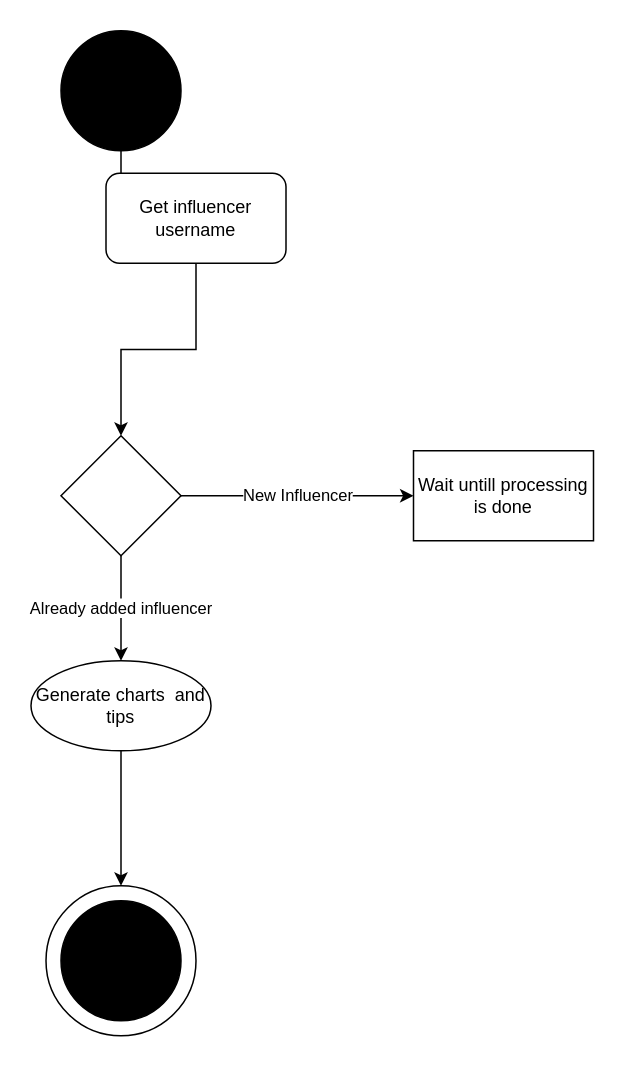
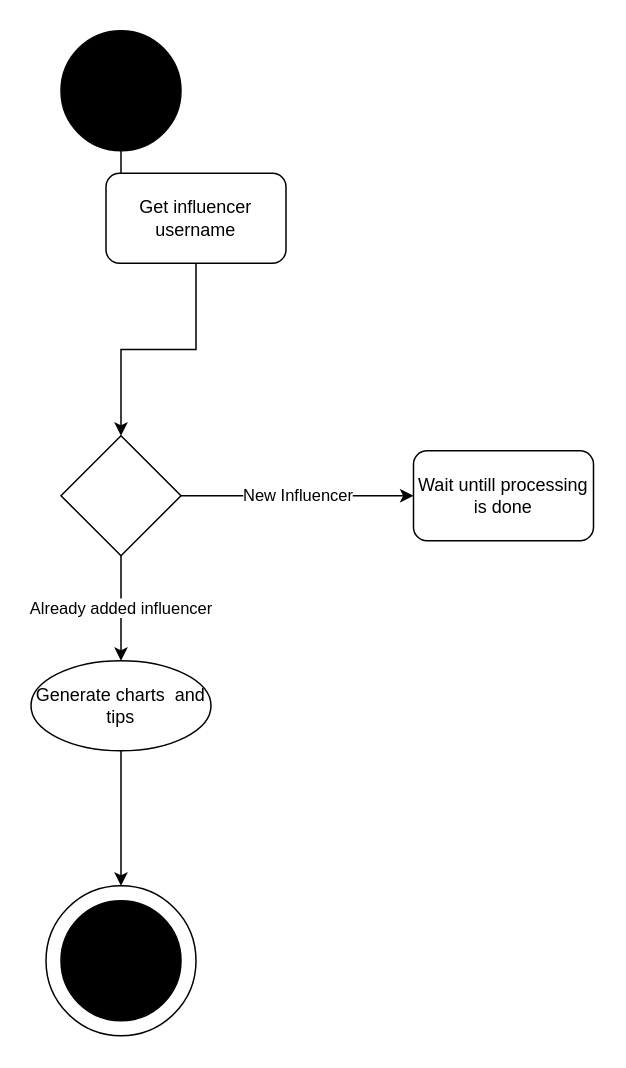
- <mxCell id="9" value="Wait untill processing is done" style="whiteSpace=wrap;html=1;fillColor=#FFFFFF;rounded=0;" vertex="1" parent="1"><mxGeometry x="275" y="300" width="120" height="60" as="geometry" /></mxCell>
+ <mxCell id="9" value="Wait untill processing is done" style="rounded=1;whiteSpace=wrap;html=1;fillColor=#FFFFFF;" vertex="1" parent="1"><mxGeometry x="275" y="300" width="120" height="60" as="geometry" /></mxCell>
